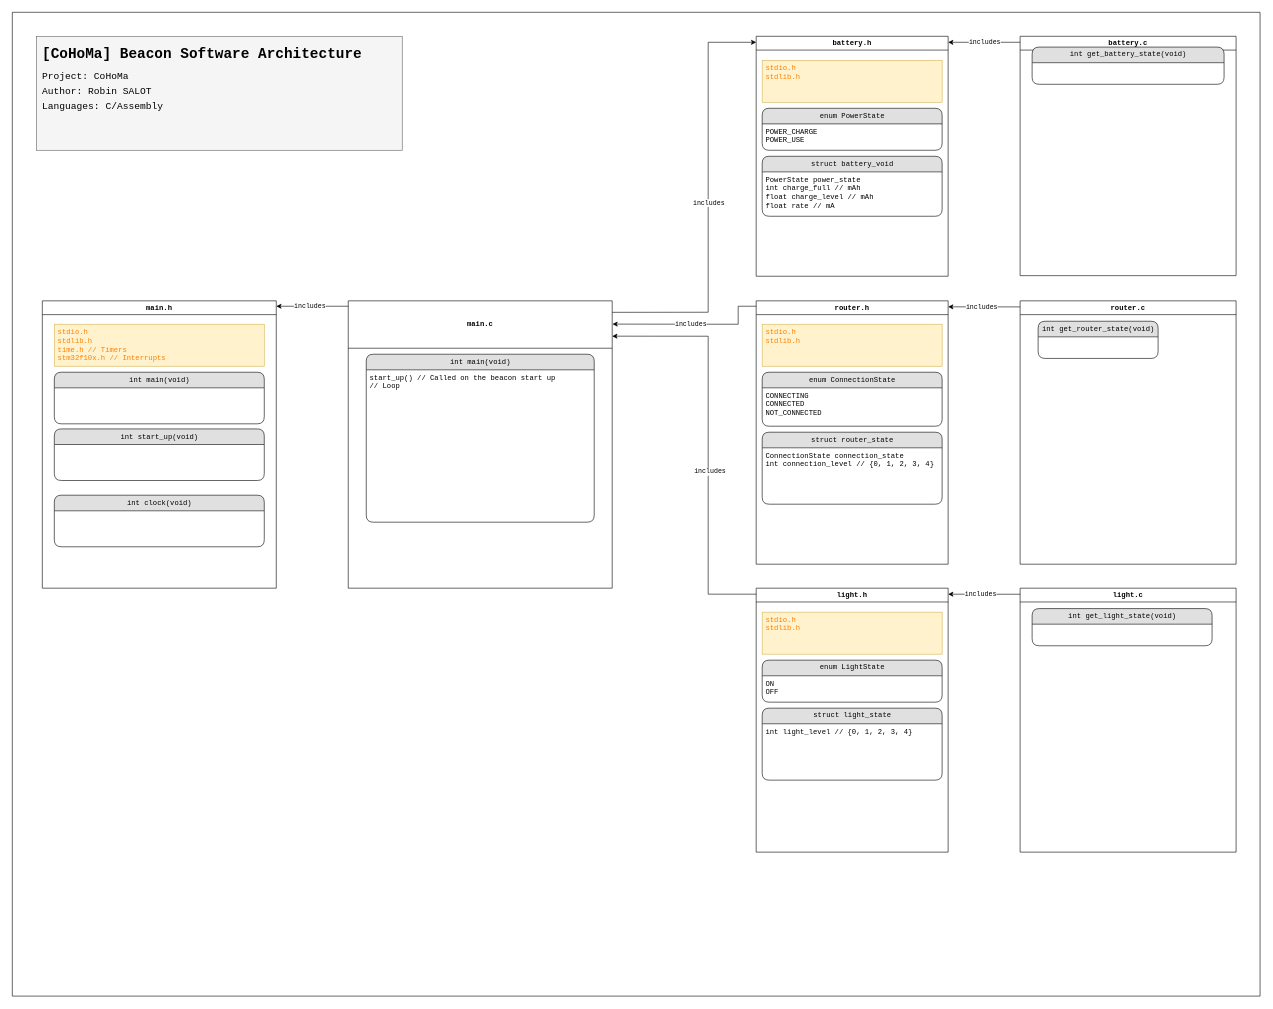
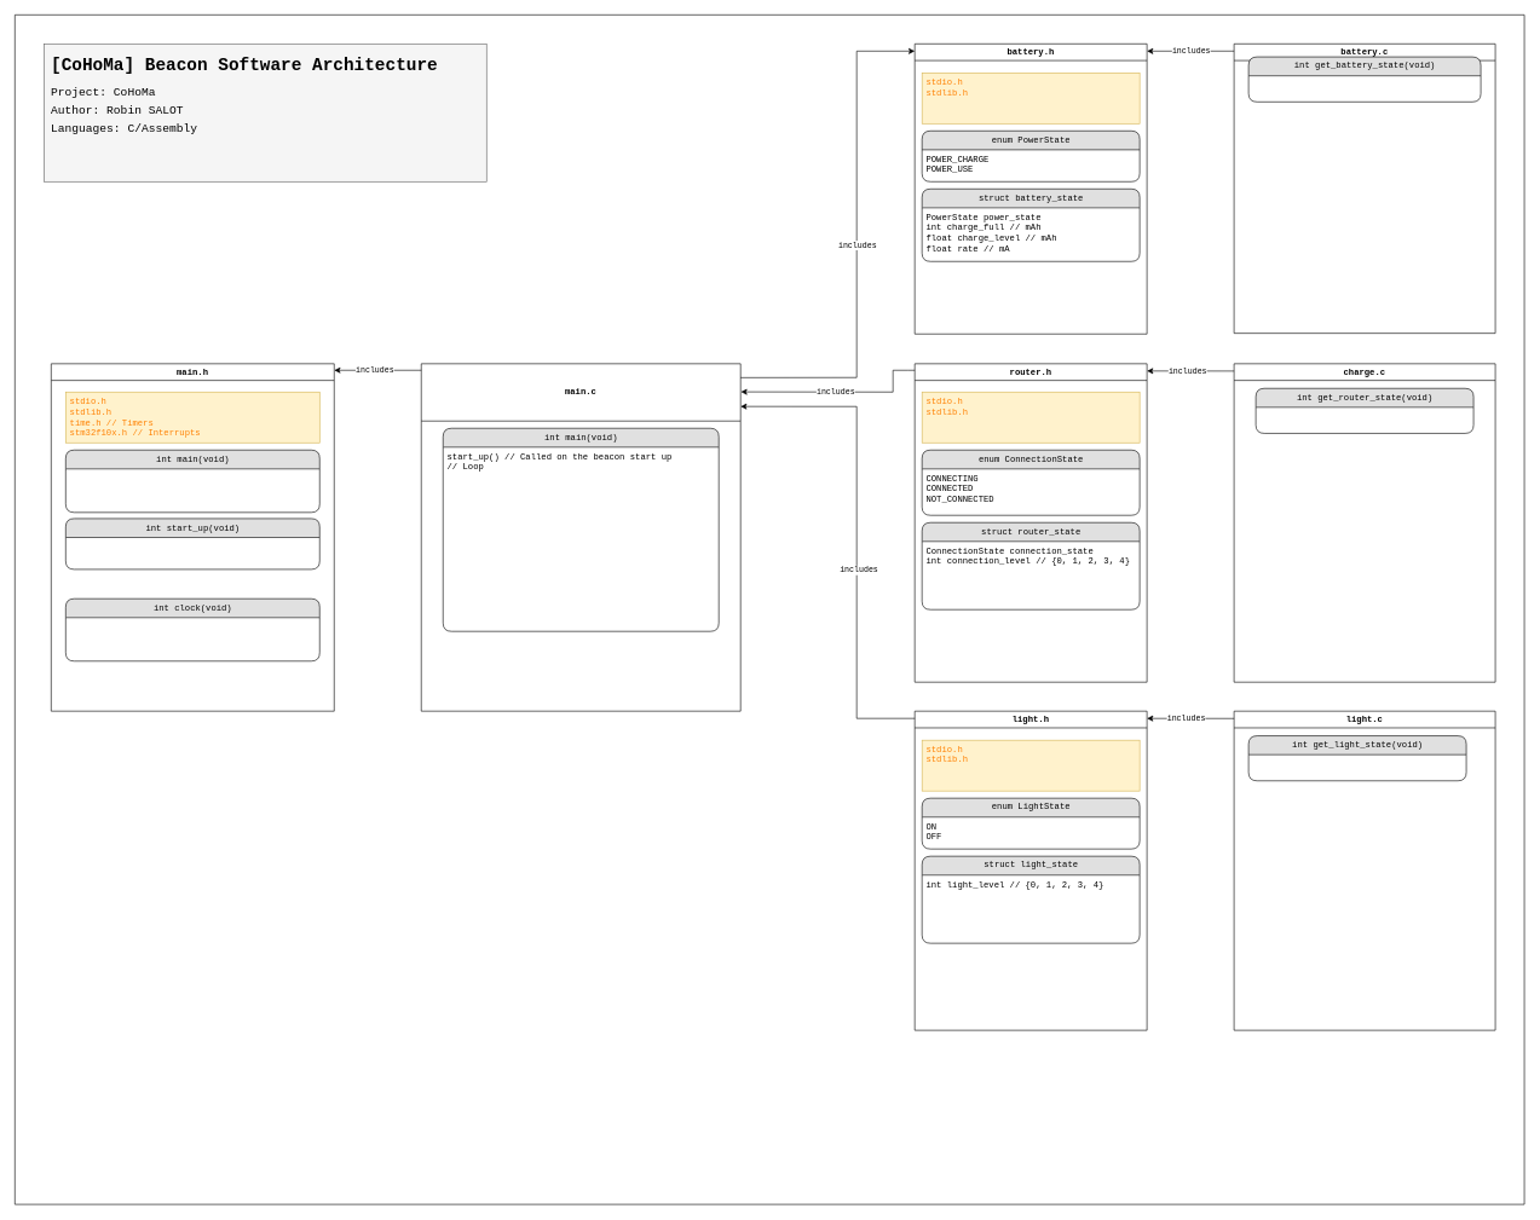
- <mxCell id="10" value="struct battery_void" style="swimlane;html=1;fontStyle=0;childLayout=stackLayout;horizontal=1;startSize=26;fillColor=#e0e0e0;horizontalStack=0;resizeParent=1;resizeLast=0;collapsible=1;marginBottom=0;swimlaneFillColor=#ffffff;align=center;rounded=1;shadow=0;comic=0;labelBackgroundColor=none;strokeWidth=1;fontFamily=Courier New;fontSize=12" parent="7" vertex="1"><mxGeometry x="10" y="200" width="300" height="100" as="geometry" /></mxCell>
+ <mxCell id="10" value="struct battery_state" style="swimlane;html=1;fontStyle=0;childLayout=stackLayout;horizontal=1;startSize=26;fillColor=#e0e0e0;horizontalStack=0;resizeParent=1;resizeLast=0;collapsible=1;marginBottom=0;swimlaneFillColor=#ffffff;align=center;rounded=1;shadow=0;comic=0;labelBackgroundColor=none;strokeWidth=1;fontFamily=Courier New;fontSize=12" parent="7" vertex="1"><mxGeometry x="10" y="200" width="300" height="100" as="geometry" /></mxCell>
- <mxCell id="16" value="router.c" style="swimlane;whiteSpace=wrap;html=1;startSize=23;fontFamily=Courier New;" parent="1" vertex="1"><mxGeometry x="1700" y="501" width="360" height="439" as="geometry" /></mxCell>
+ <mxCell id="16" value="charge.c" style="swimlane;whiteSpace=wrap;html=1;startSize=23;fontFamily=Courier New;" parent="1" vertex="1"><mxGeometry x="1700" y="501" width="360" height="439" as="geometry" /></mxCell>
- <mxCell id="17" value="int get_router_state(void)" style="swimlane;html=1;fontStyle=0;childLayout=stackLayout;horizontal=1;startSize=26;fillColor=#e0e0e0;horizontalStack=0;resizeParent=1;resizeLast=0;collapsible=1;marginBottom=0;swimlaneFillColor=#ffffff;align=center;rounded=1;shadow=0;comic=0;labelBackgroundColor=none;strokeWidth=1;fontFamily=Courier New;fontSize=12" parent="16" vertex="1"><mxGeometry x="30" y="34" width="200" height="62" as="geometry" /></mxCell>
+ <mxCell id="17" value="int get_router_state(void)" style="swimlane;html=1;fontStyle=0;childLayout=stackLayout;horizontal=1;startSize=26;fillColor=#e0e0e0;horizontalStack=0;resizeParent=1;resizeLast=0;collapsible=1;marginBottom=0;swimlaneFillColor=#ffffff;align=center;rounded=1;shadow=0;comic=0;labelBackgroundColor=none;strokeWidth=1;fontFamily=Courier New;fontSize=12" parent="16" vertex="1"><mxGeometry x="30" y="34" width="300" height="62" as="geometry" /></mxCell>
- <mxCell id="51" value="int start_up(void)" style="swimlane;html=1;fontStyle=0;childLayout=stackLayout;horizontal=1;startSize=26;fillColor=#e0e0e0;horizontalStack=0;resizeParent=1;resizeLast=0;collapsible=1;marginBottom=0;swimlaneFillColor=#ffffff;align=center;rounded=1;shadow=0;comic=0;labelBackgroundColor=none;strokeWidth=1;fontFamily=Courier New;fontSize=12" parent="48" vertex="1"><mxGeometry x="70" y="694.5" width="350" height="86" as="geometry" /></mxCell>
+ <mxCell id="51" value="int start_up(void)" style="swimlane;html=1;fontStyle=0;childLayout=stackLayout;horizontal=1;startSize=26;fillColor=#e0e0e0;horizontalStack=0;resizeParent=1;resizeLast=0;collapsible=1;marginBottom=0;swimlaneFillColor=#ffffff;align=center;rounded=1;shadow=0;comic=0;labelBackgroundColor=none;strokeWidth=1;fontFamily=Courier New;fontSize=12" parent="48" vertex="1"><mxGeometry x="70" y="694.5" width="350" height="70" as="geometry" /></mxCell>
